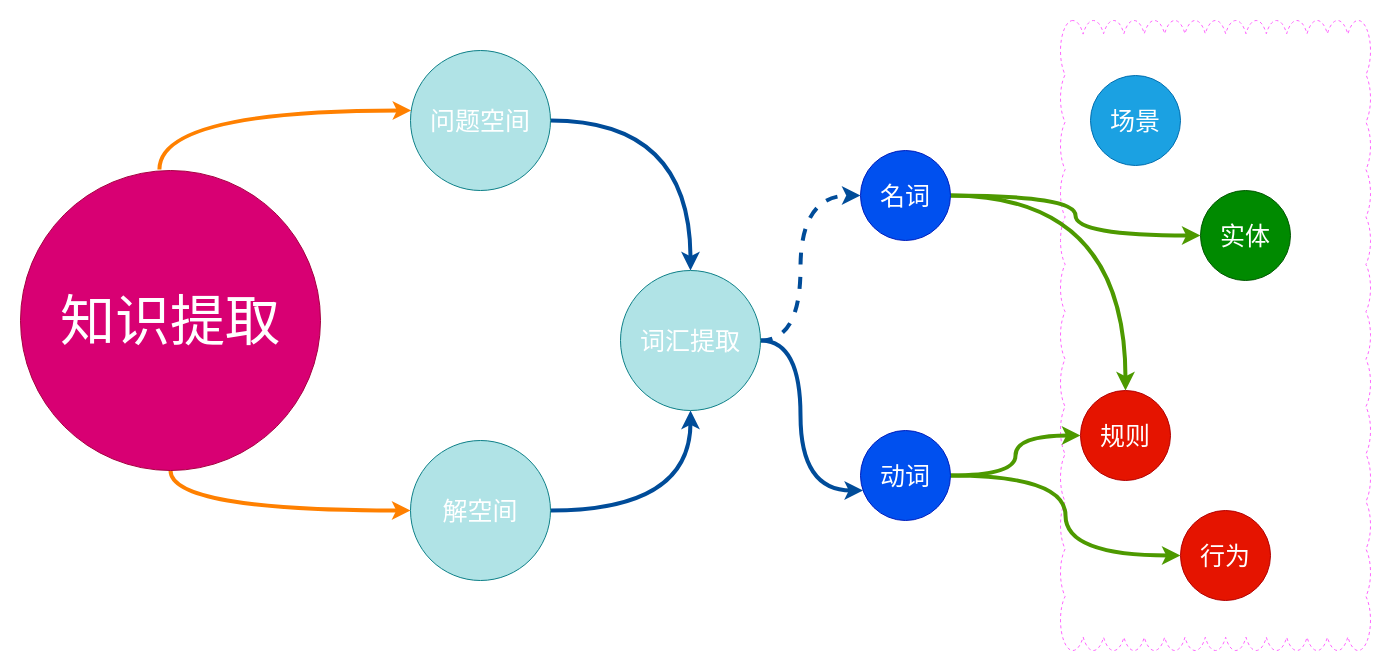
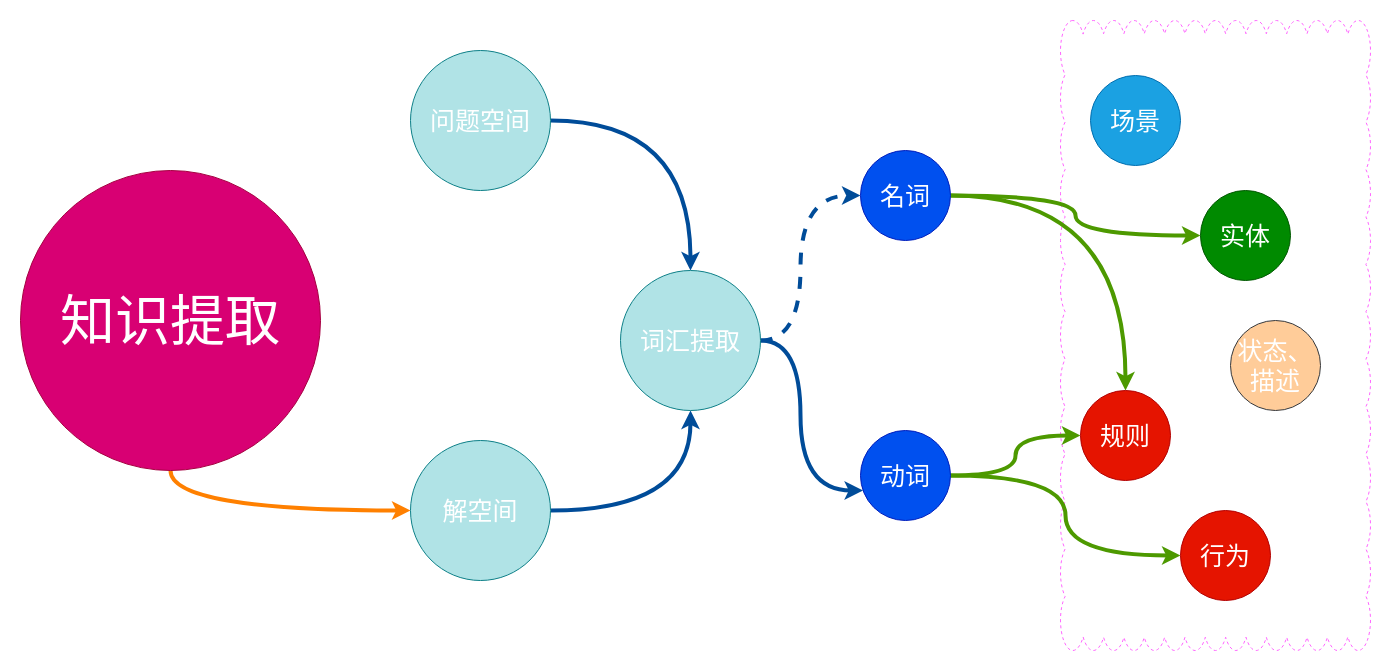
- <mxCell id="4" style="edgeStyle=orthogonalEdgeStyle;curved=1;orthogonalLoop=1;jettySize=auto;html=1;fontSize=25;fontColor=#FFFFFF;exitX=0.463;exitY=-0.003;exitDx=0;exitDy=0;exitPerimeter=0;strokeWidth=4;strokeColor=#FF8000;" parent="1" source="5" target="7" edge="1"><mxGeometry relative="1" as="geometry"><Array as="points"><mxPoint x="159" y="110" /></Array></mxGeometry></mxCell>
+ <mxCell id="21" value="状态、描述" style="ellipse;whiteSpace=wrap;html=1;aspect=fixed;fillColor=#ffcc99;strokeColor=#36393d;fontSize=25;fontColor=#FFFFFF;" parent="1" vertex="1"><mxGeometry x="1230" y="320" width="90" height="90" as="geometry" /></mxCell>
